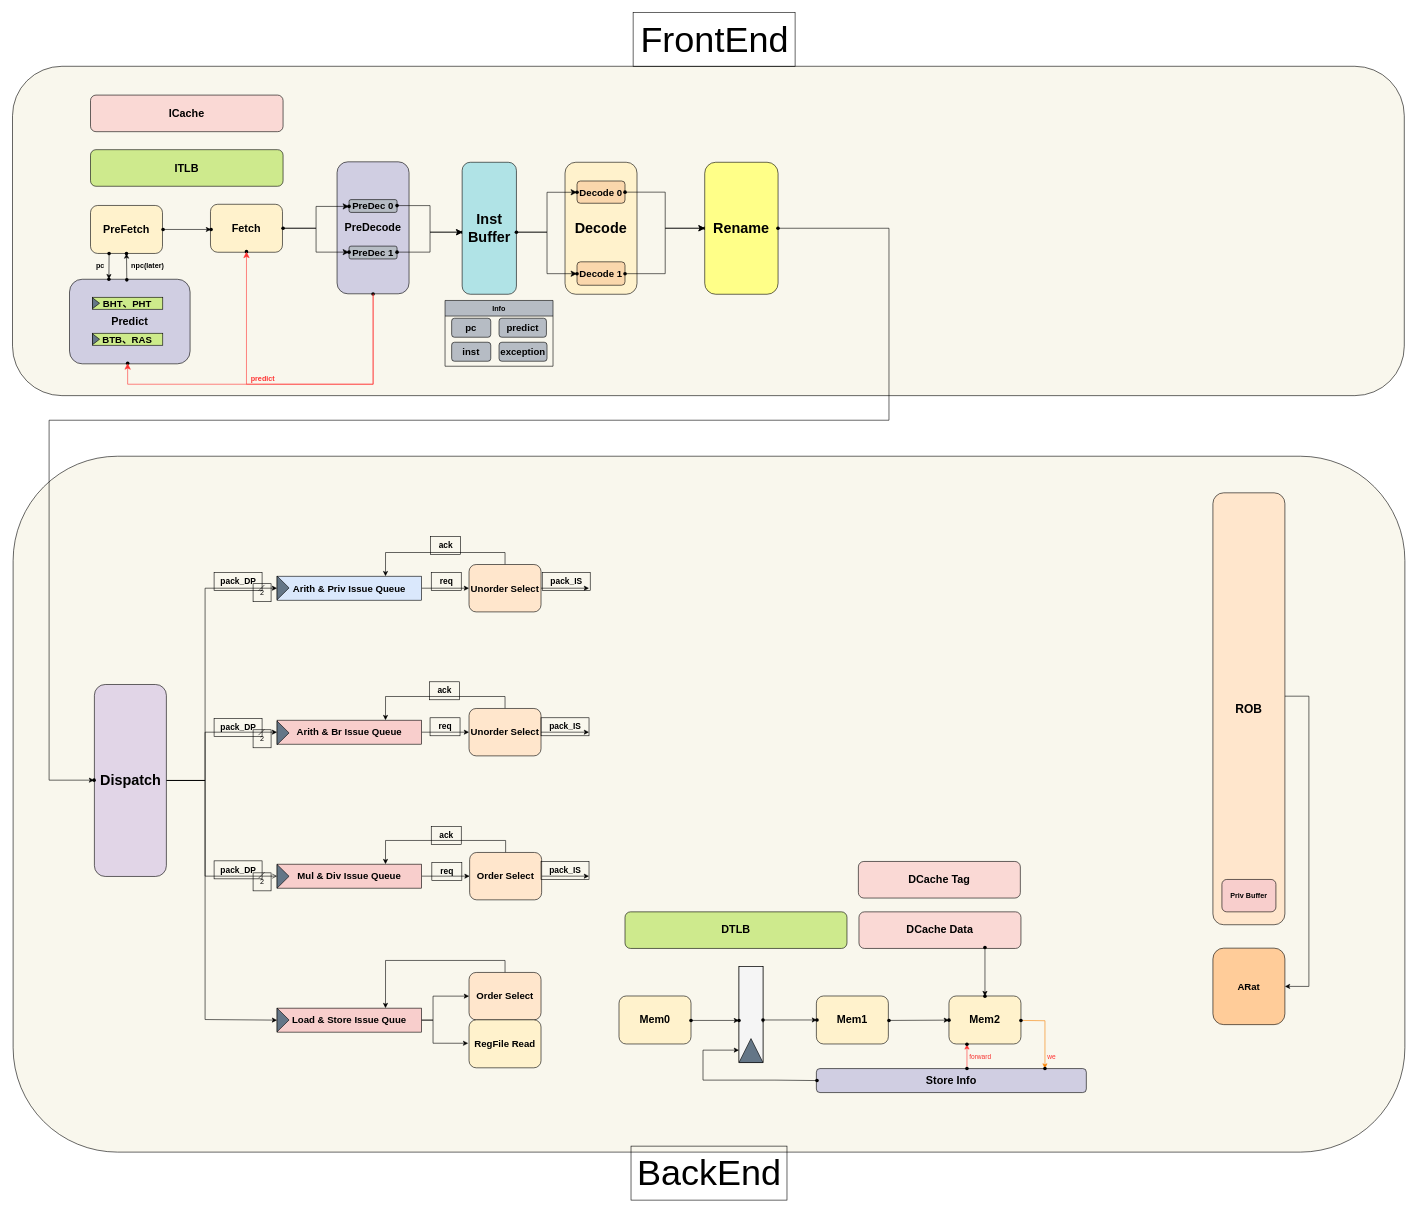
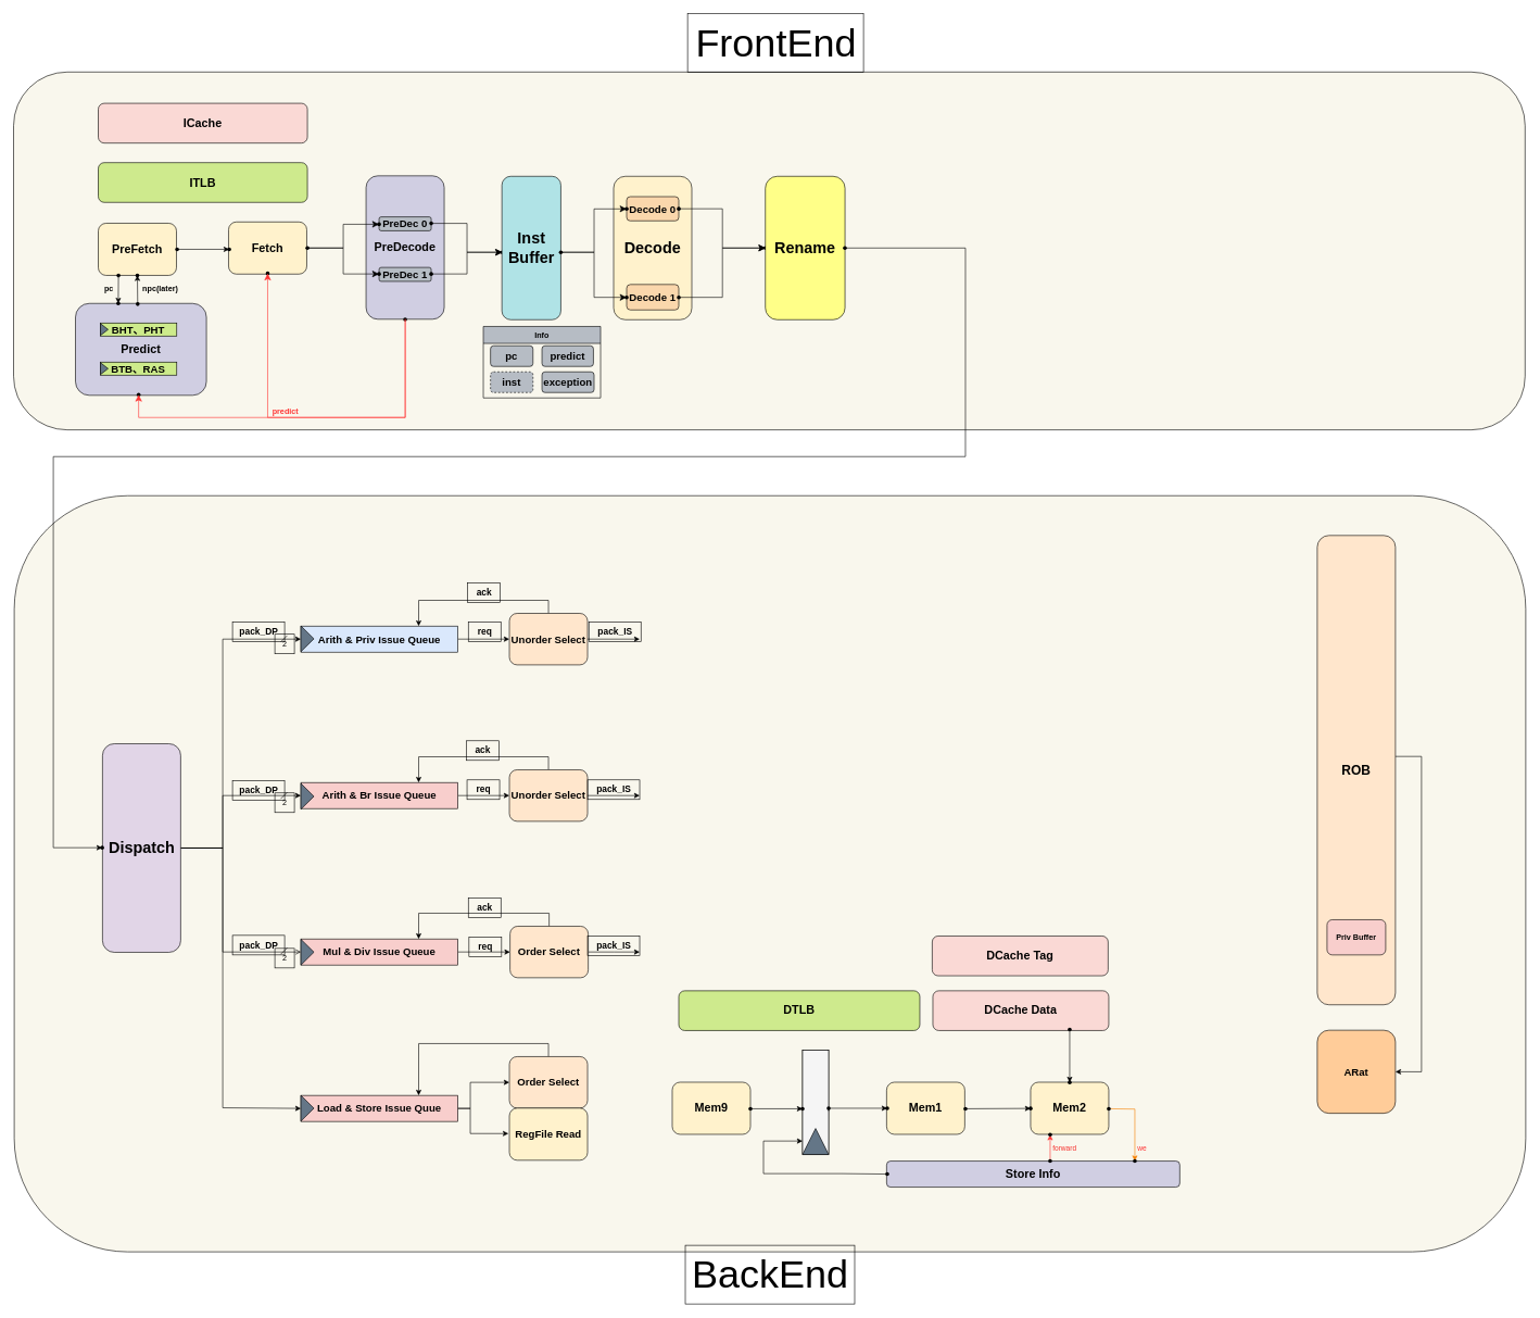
- <mxCell id="118" value="&lt;b style=&quot;font-size: 16px;&quot;&gt;&lt;font color=&quot;#000000&quot;&gt;inst&lt;/font&gt;&lt;/b&gt;" style="rounded=1;whiteSpace=wrap;html=1;fillColor=#b6bcc4;strokeColor=#000000;direction=east;flipV=0;fontSize=16;" parent="116" vertex="1"><mxGeometry x="11.0" y="69.65" width="65.24" height="31.67" as="geometry" /></mxCell>
+ <mxCell id="118" value="&lt;b style=&quot;font-size: 16px;&quot;&gt;&lt;font color=&quot;#000000&quot;&gt;inst&lt;/font&gt;&lt;/b&gt;" style="rounded=1;whiteSpace=wrap;html=1;fillColor=#b6bcc4;strokeColor=#000000;direction=east;flipV=0;fontSize=16;dashed=1;" parent="116" vertex="1"><mxGeometry x="11.0" y="69.65" width="65.24" height="31.67" as="geometry" /></mxCell>
- <mxCell id="60" value="&lt;b&gt;&lt;font color=&quot;#000000&quot;&gt;Priv Buffer&lt;/font&gt;&lt;/b&gt;" style="rounded=1;whiteSpace=wrap;html=1;fillColor=#f8cecc;strokeColor=#000000;" parent="1" vertex="1"><mxGeometry x="2036" y="1465.5" width="90" height="54" as="geometry" /></mxCell>
+ <mxCell id="60" value="&lt;b&gt;&lt;font color=&quot;#000000&quot;&gt;Priv Buffer&lt;/font&gt;&lt;/b&gt;" style="rounded=1;whiteSpace=wrap;html=1;fillColor=#f8cecc;strokeColor=#000000;" parent="1" vertex="1"><mxGeometry x="2036" y="1410.5" width="90" height="54" as="geometry" /></mxCell>
- <mxCell id="141" value="&lt;font color=&quot;#000000&quot;&gt;&lt;span style=&quot;font-size: 18px;&quot;&gt;&lt;b&gt;Mem0&lt;/b&gt;&lt;/span&gt;&lt;/font&gt;" style="rounded=1;whiteSpace=wrap;html=1;fillColor=#fff2cc;strokeColor=#000000;direction=east;flipV=0;fontSize=14;" parent="1" vertex="1"><mxGeometry x="1031" y="1659.75" width="120" height="80" as="geometry" /></mxCell>
+ <mxCell id="141" value="&lt;font color=&quot;#000000&quot;&gt;&lt;span style=&quot;font-size: 18px;&quot;&gt;&lt;b&gt;Mem9&lt;/b&gt;&lt;/span&gt;&lt;/font&gt;" style="rounded=1;whiteSpace=wrap;html=1;fillColor=#fff2cc;strokeColor=#000000;direction=east;flipV=0;fontSize=14;" parent="1" vertex="1"><mxGeometry x="1031" y="1659.75" width="120" height="80" as="geometry" /></mxCell>
